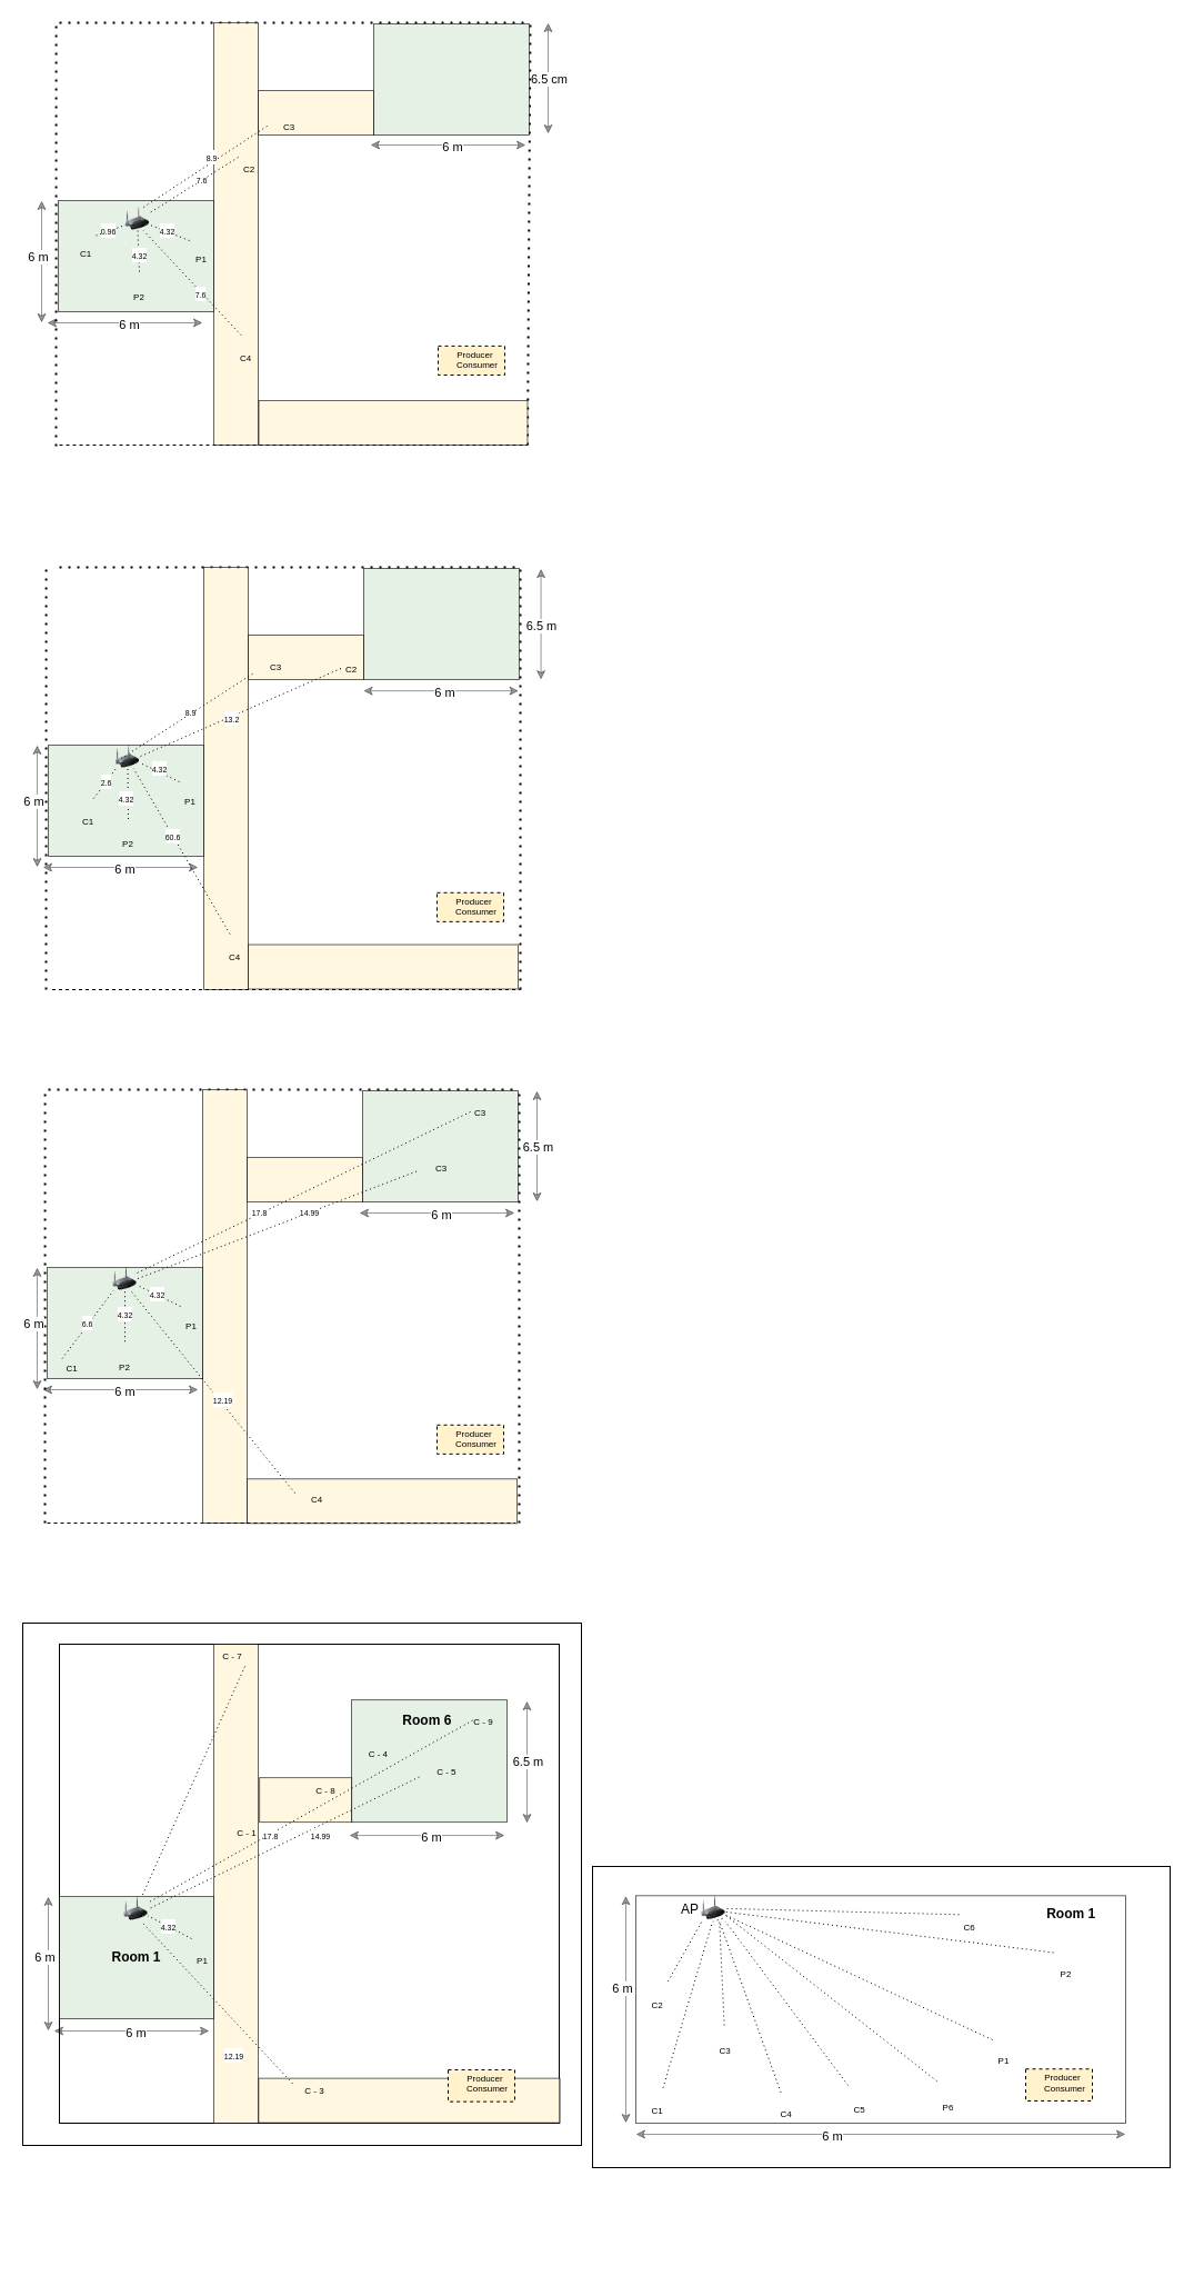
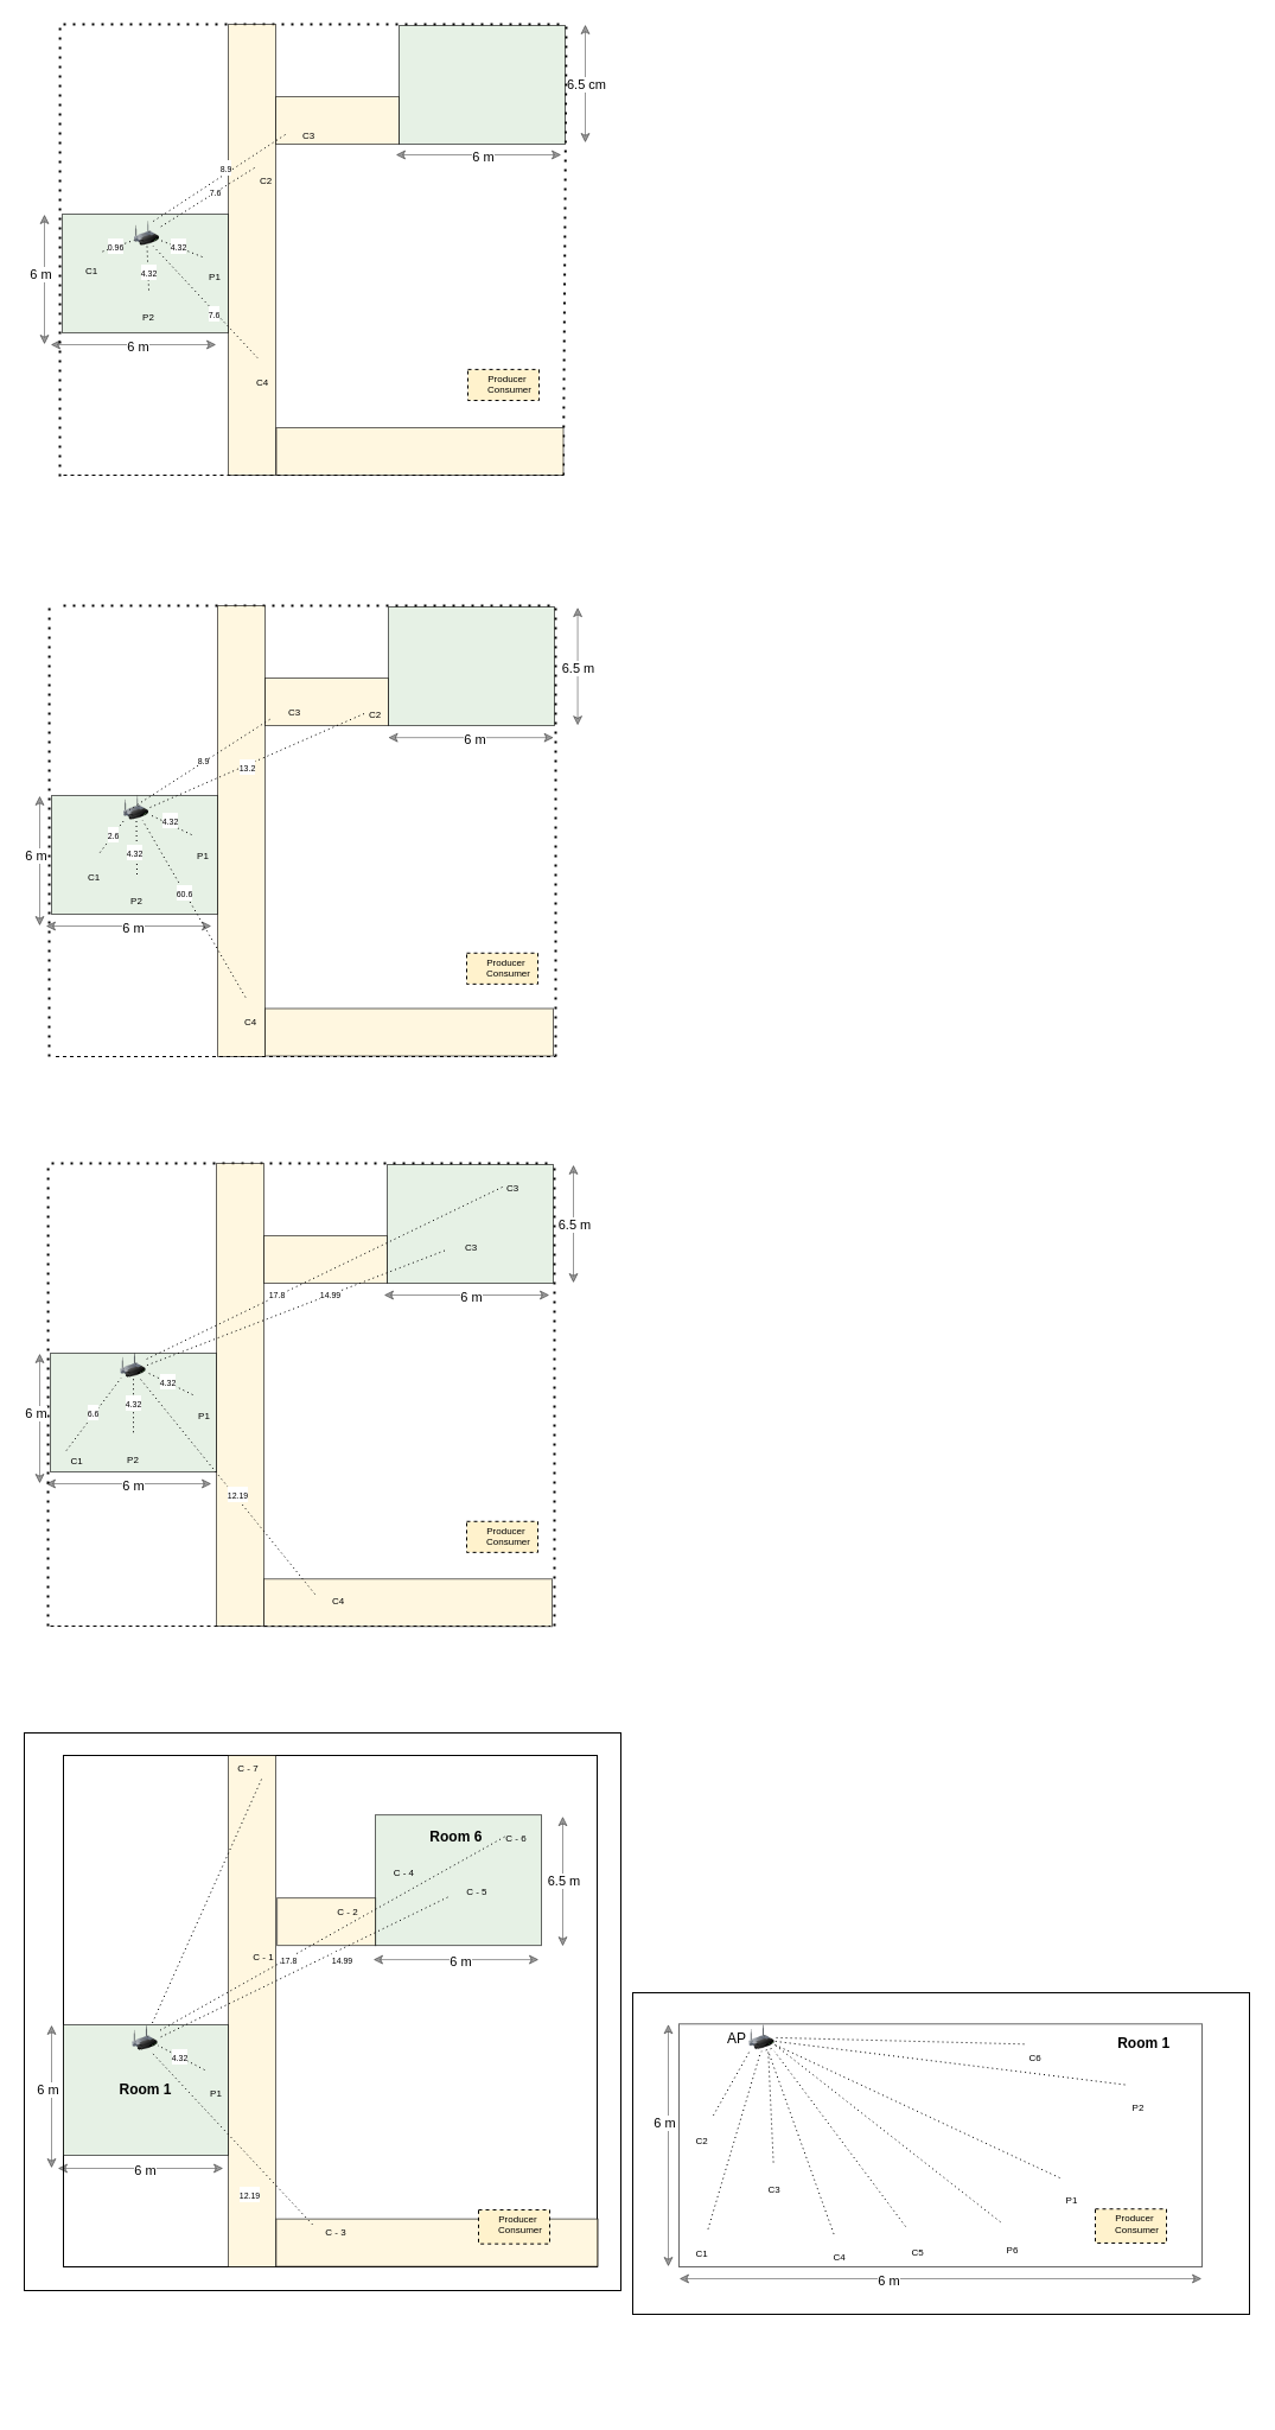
- <mxCell id="207" value="&lt;font style=&quot;font-size: 8px&quot;&gt;C - 9&lt;/font&gt;" style="text;html=1;strokeColor=none;fillColor=none;align=center;verticalAlign=middle;whiteSpace=wrap;rounded=0;shadow=0;dashed=1;sketch=0;" parent="205" vertex="1"><mxGeometry x="-1" y="7" width="20" height="20.9" as="geometry" /></mxCell>
+ <mxCell id="207" value="&lt;font style=&quot;font-size: 8px&quot;&gt;C - 6&lt;/font&gt;" style="text;html=1;strokeColor=none;fillColor=none;align=center;verticalAlign=middle;whiteSpace=wrap;rounded=0;shadow=0;dashed=1;sketch=0;" parent="205" vertex="1"><mxGeometry x="-1" y="7" width="20" height="20.9" as="geometry" /></mxCell>
- <mxCell id="213" value="&lt;font style=&quot;font-size: 8px&quot;&gt;C - 8&lt;/font&gt;" style="text;html=1;strokeColor=none;fillColor=none;align=center;verticalAlign=middle;whiteSpace=wrap;rounded=0;shadow=0;dashed=1;sketch=0;" parent="162" vertex="1"><mxGeometry x="237" y="69.1" width="26" height="22" as="geometry" /></mxCell>
+ <mxCell id="213" value="&lt;font style=&quot;font-size: 8px&quot;&gt;C - 2&lt;/font&gt;" style="text;html=1;strokeColor=none;fillColor=none;align=center;verticalAlign=middle;whiteSpace=wrap;rounded=0;shadow=0;dashed=1;sketch=0;" parent="162" vertex="1"><mxGeometry x="237" y="69.1" width="26" height="22" as="geometry" /></mxCell>
